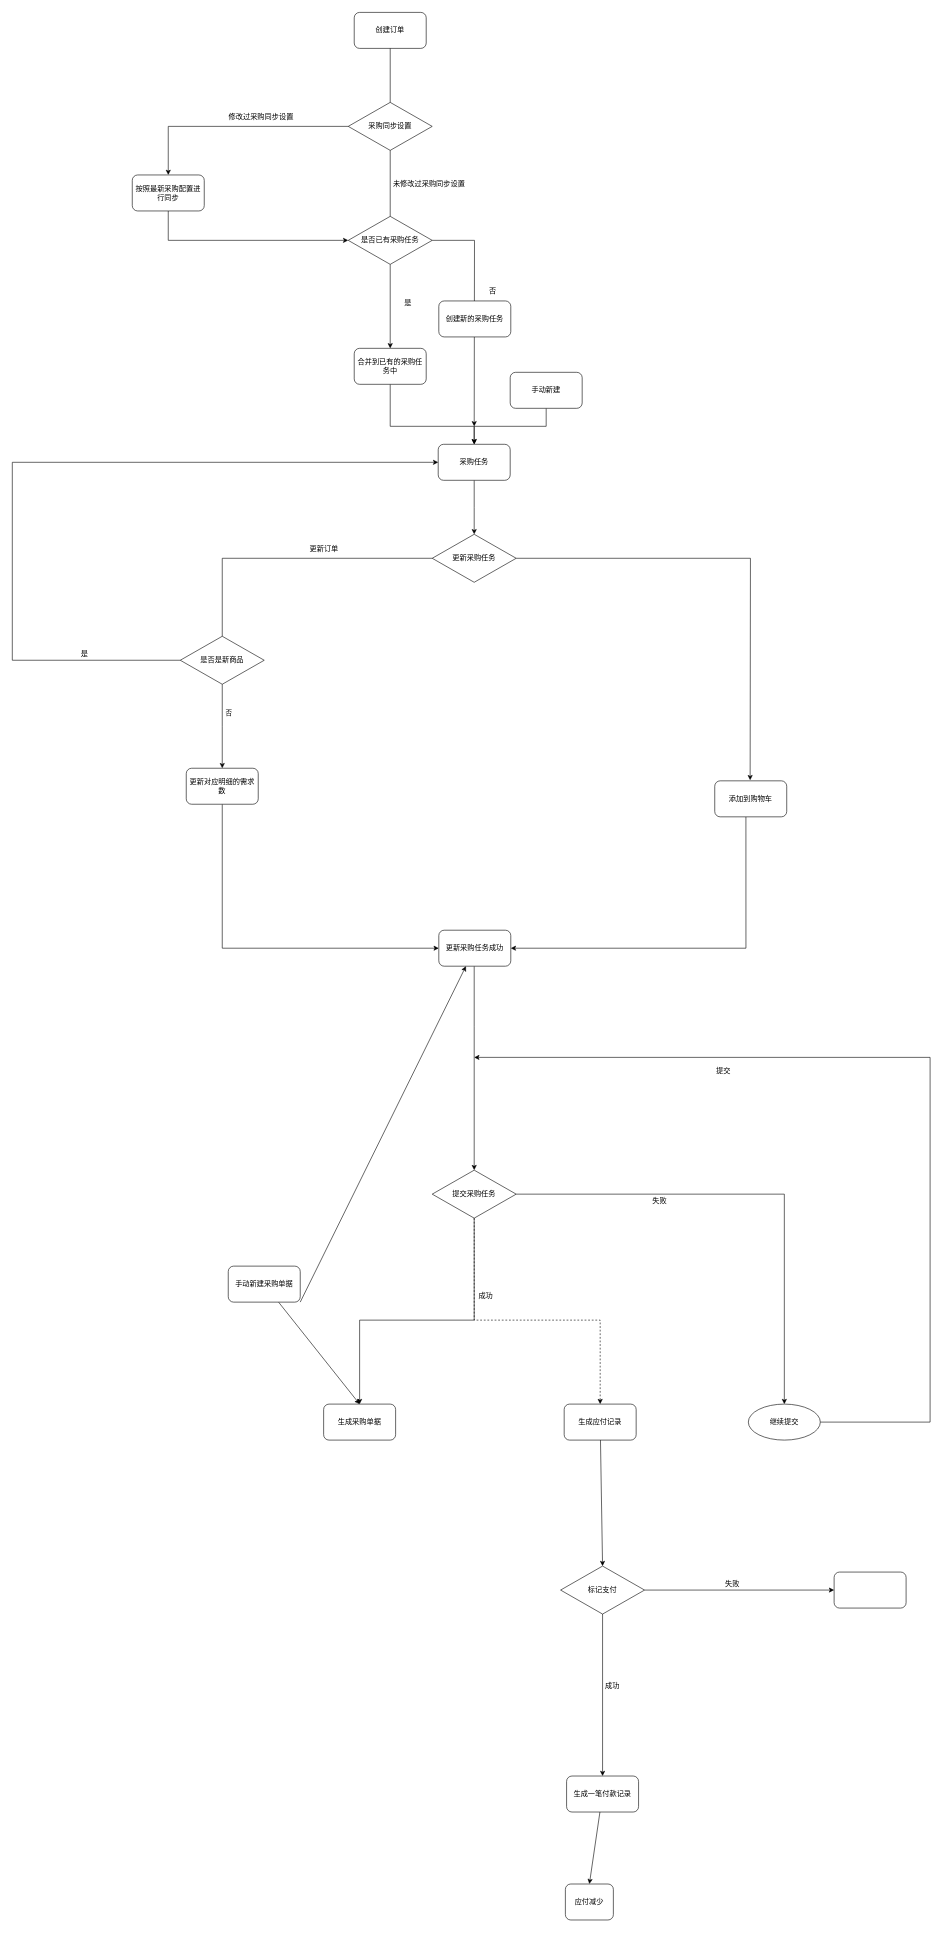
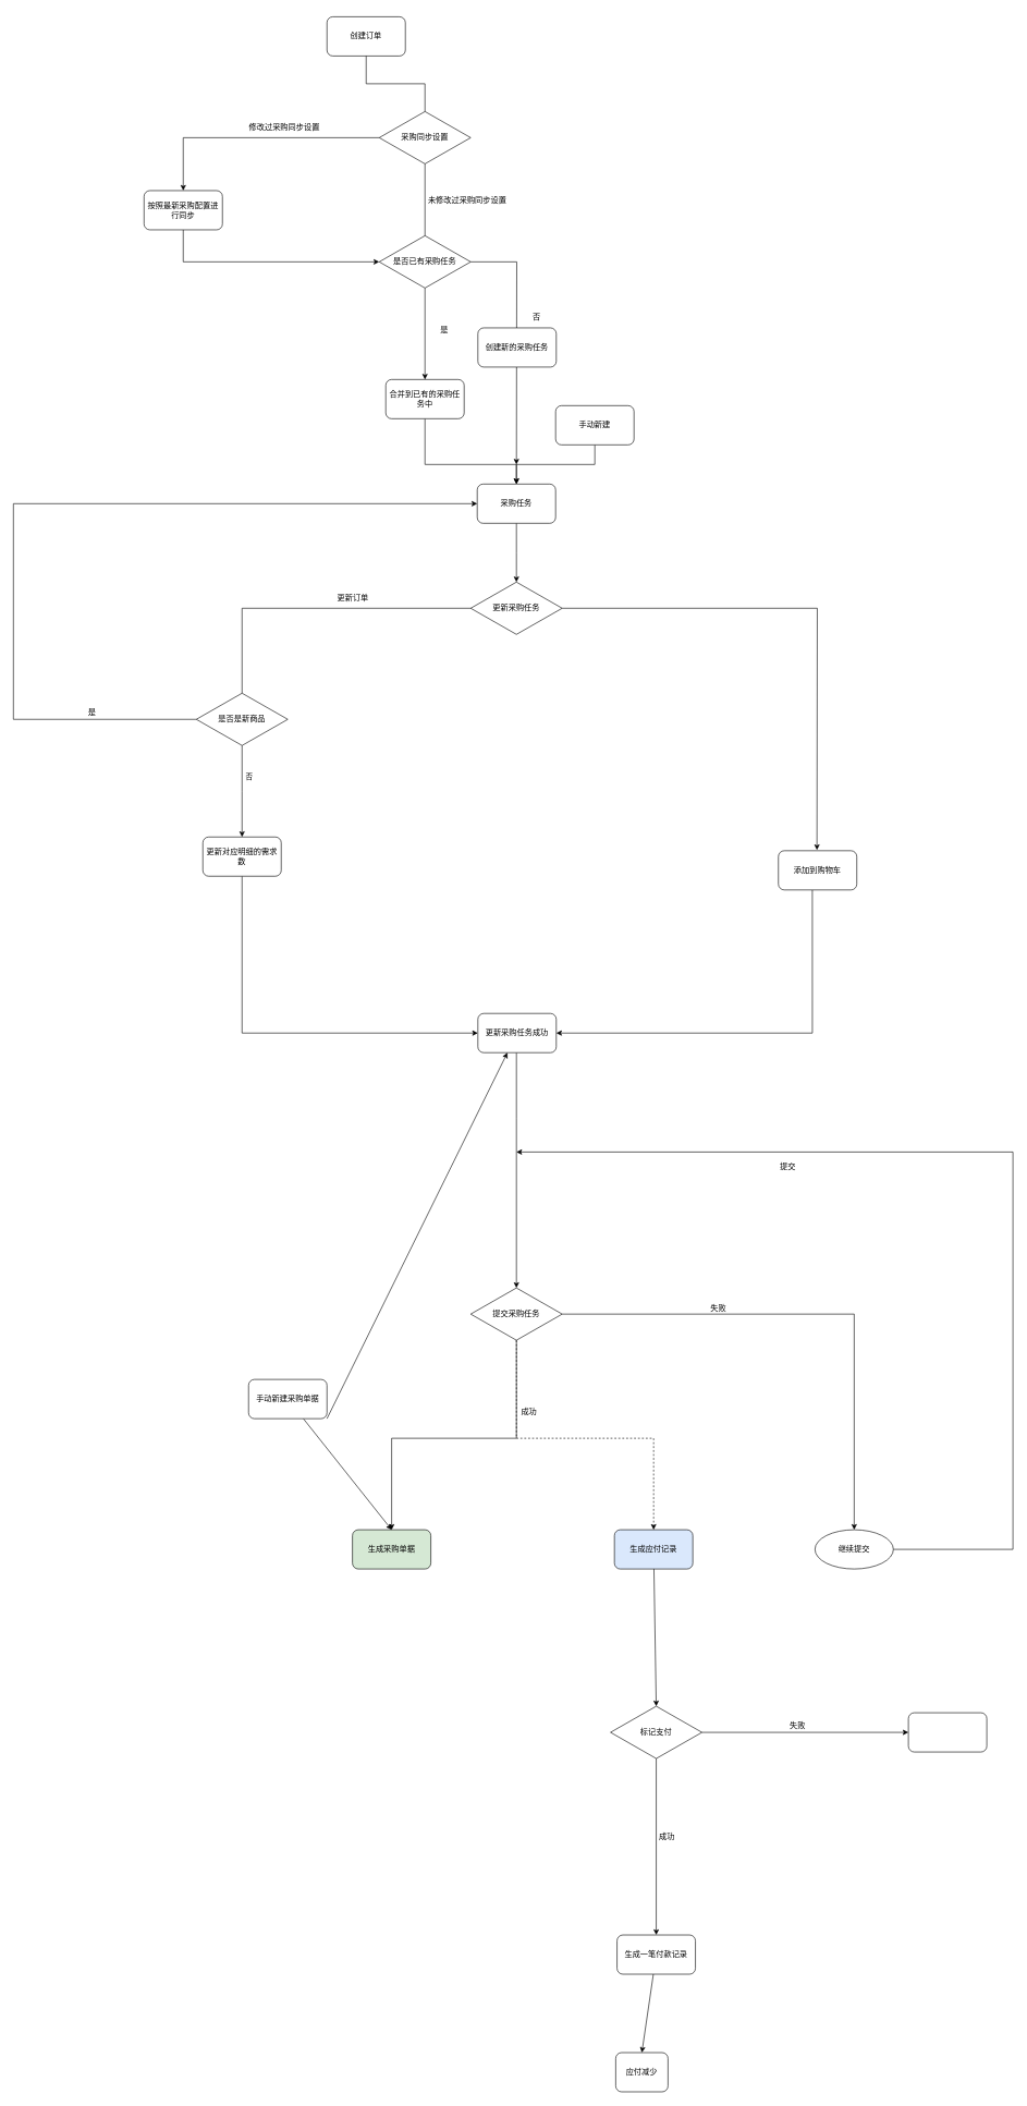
- <mxCell id="2" value="创建订单" style="rounded=1;whiteSpace=wrap;html=1;" parent="1" vertex="1"><mxGeometry x="590" y="20" width="120" height="60" as="geometry" /></mxCell>
+ <mxCell id="2" value="创建订单" style="rounded=1;whiteSpace=wrap;html=1;" parent="1" vertex="1"><mxGeometry x="500" y="25" width="120" height="60" as="geometry" /></mxCell>
- <mxCell id="41" value="提交采购任务" style="rhombus;whiteSpace=wrap;html=1;" vertex="1" parent="1"><mxGeometry x="720" y="1950" width="140" height="80" as="geometry" /></mxCell>
+ <mxCell id="41" value="提交采购任务" style="rhombus;whiteSpace=wrap;html=1;" vertex="1" parent="1"><mxGeometry x="720" y="1970" width="140" height="80" as="geometry" /></mxCell>
- <mxCell id="44" value="生成采购单据" style="rounded=1;whiteSpace=wrap;html=1;" vertex="1" parent="1"><mxGeometry x="539" y="2340" width="120" height="60" as="geometry" /></mxCell>
+ <mxCell id="44" value="生成采购单据" style="rounded=1;whiteSpace=wrap;html=1;fillColor=#d5e8d4;" vertex="1" parent="1"><mxGeometry x="539" y="2340" width="120" height="60" as="geometry" /></mxCell>
- <mxCell id="46" value="生成应付记录" style="rounded=1;whiteSpace=wrap;html=1;" vertex="1" parent="1"><mxGeometry x="940" y="2340" width="120" height="60" as="geometry" /></mxCell>
+ <mxCell id="46" value="生成应付记录" style="rounded=1;whiteSpace=wrap;html=1;fillColor=#dae8fc;" vertex="1" parent="1"><mxGeometry x="940" y="2340" width="120" height="60" as="geometry" /></mxCell>
